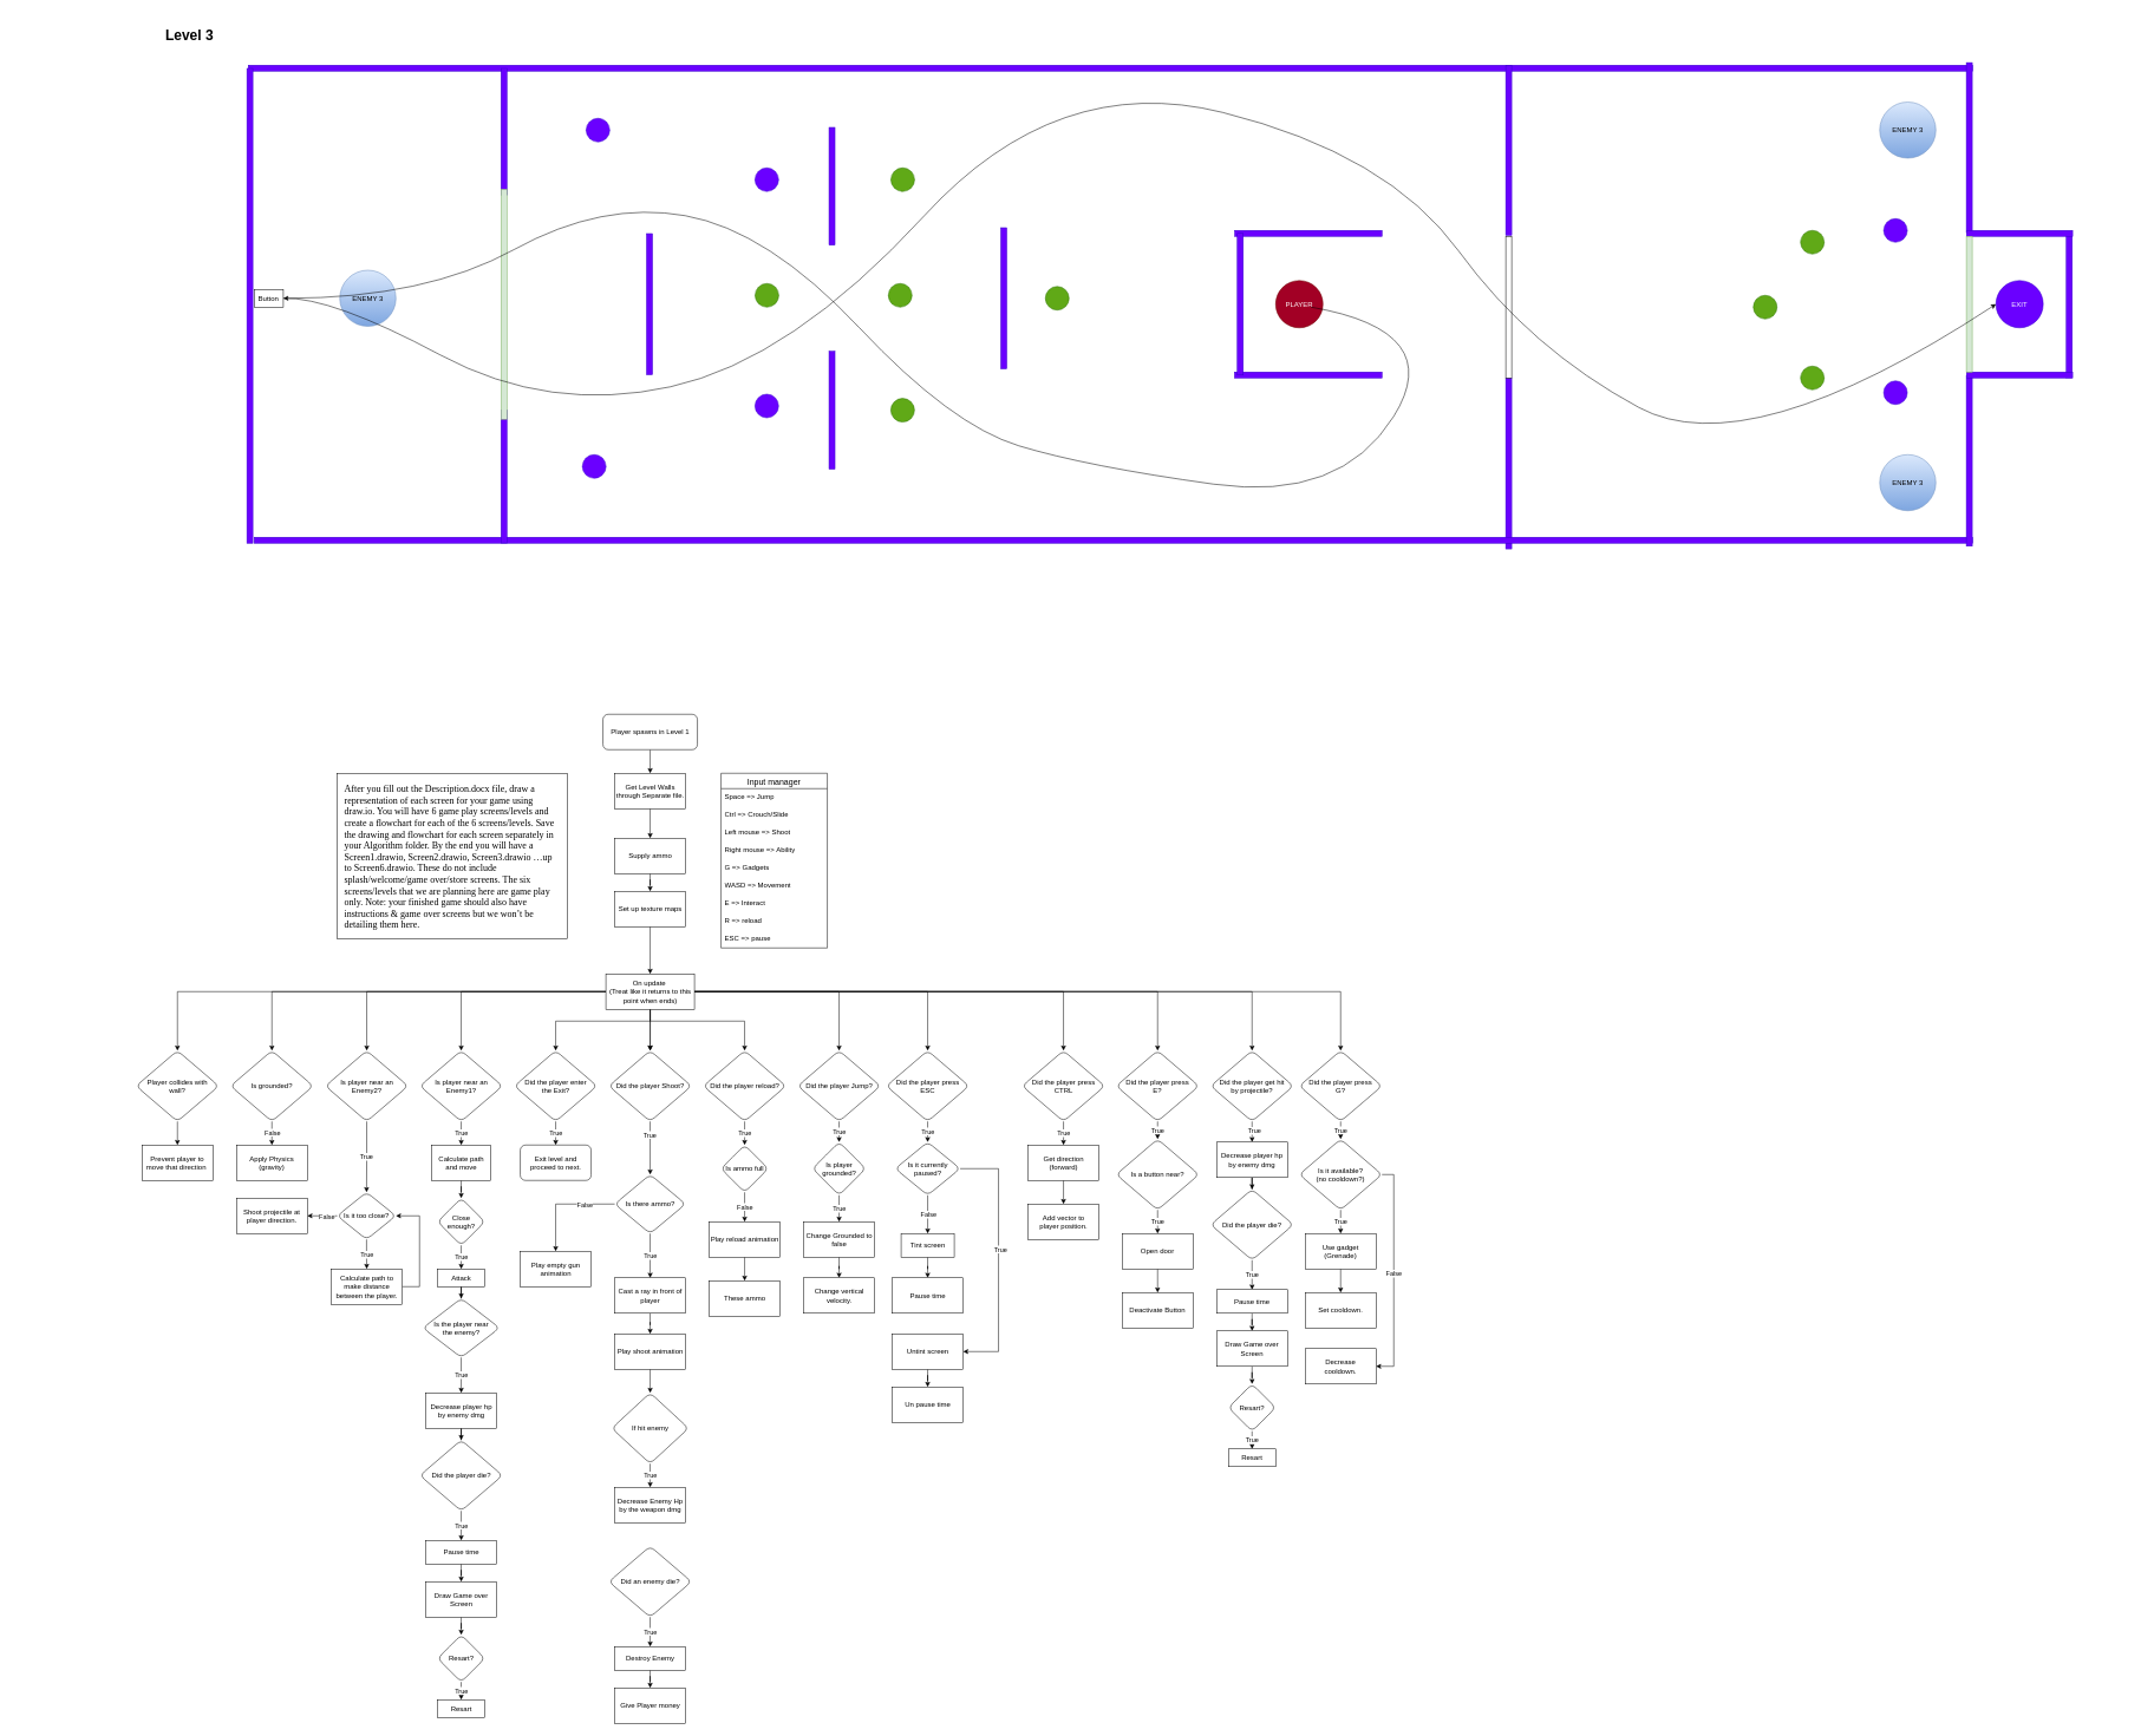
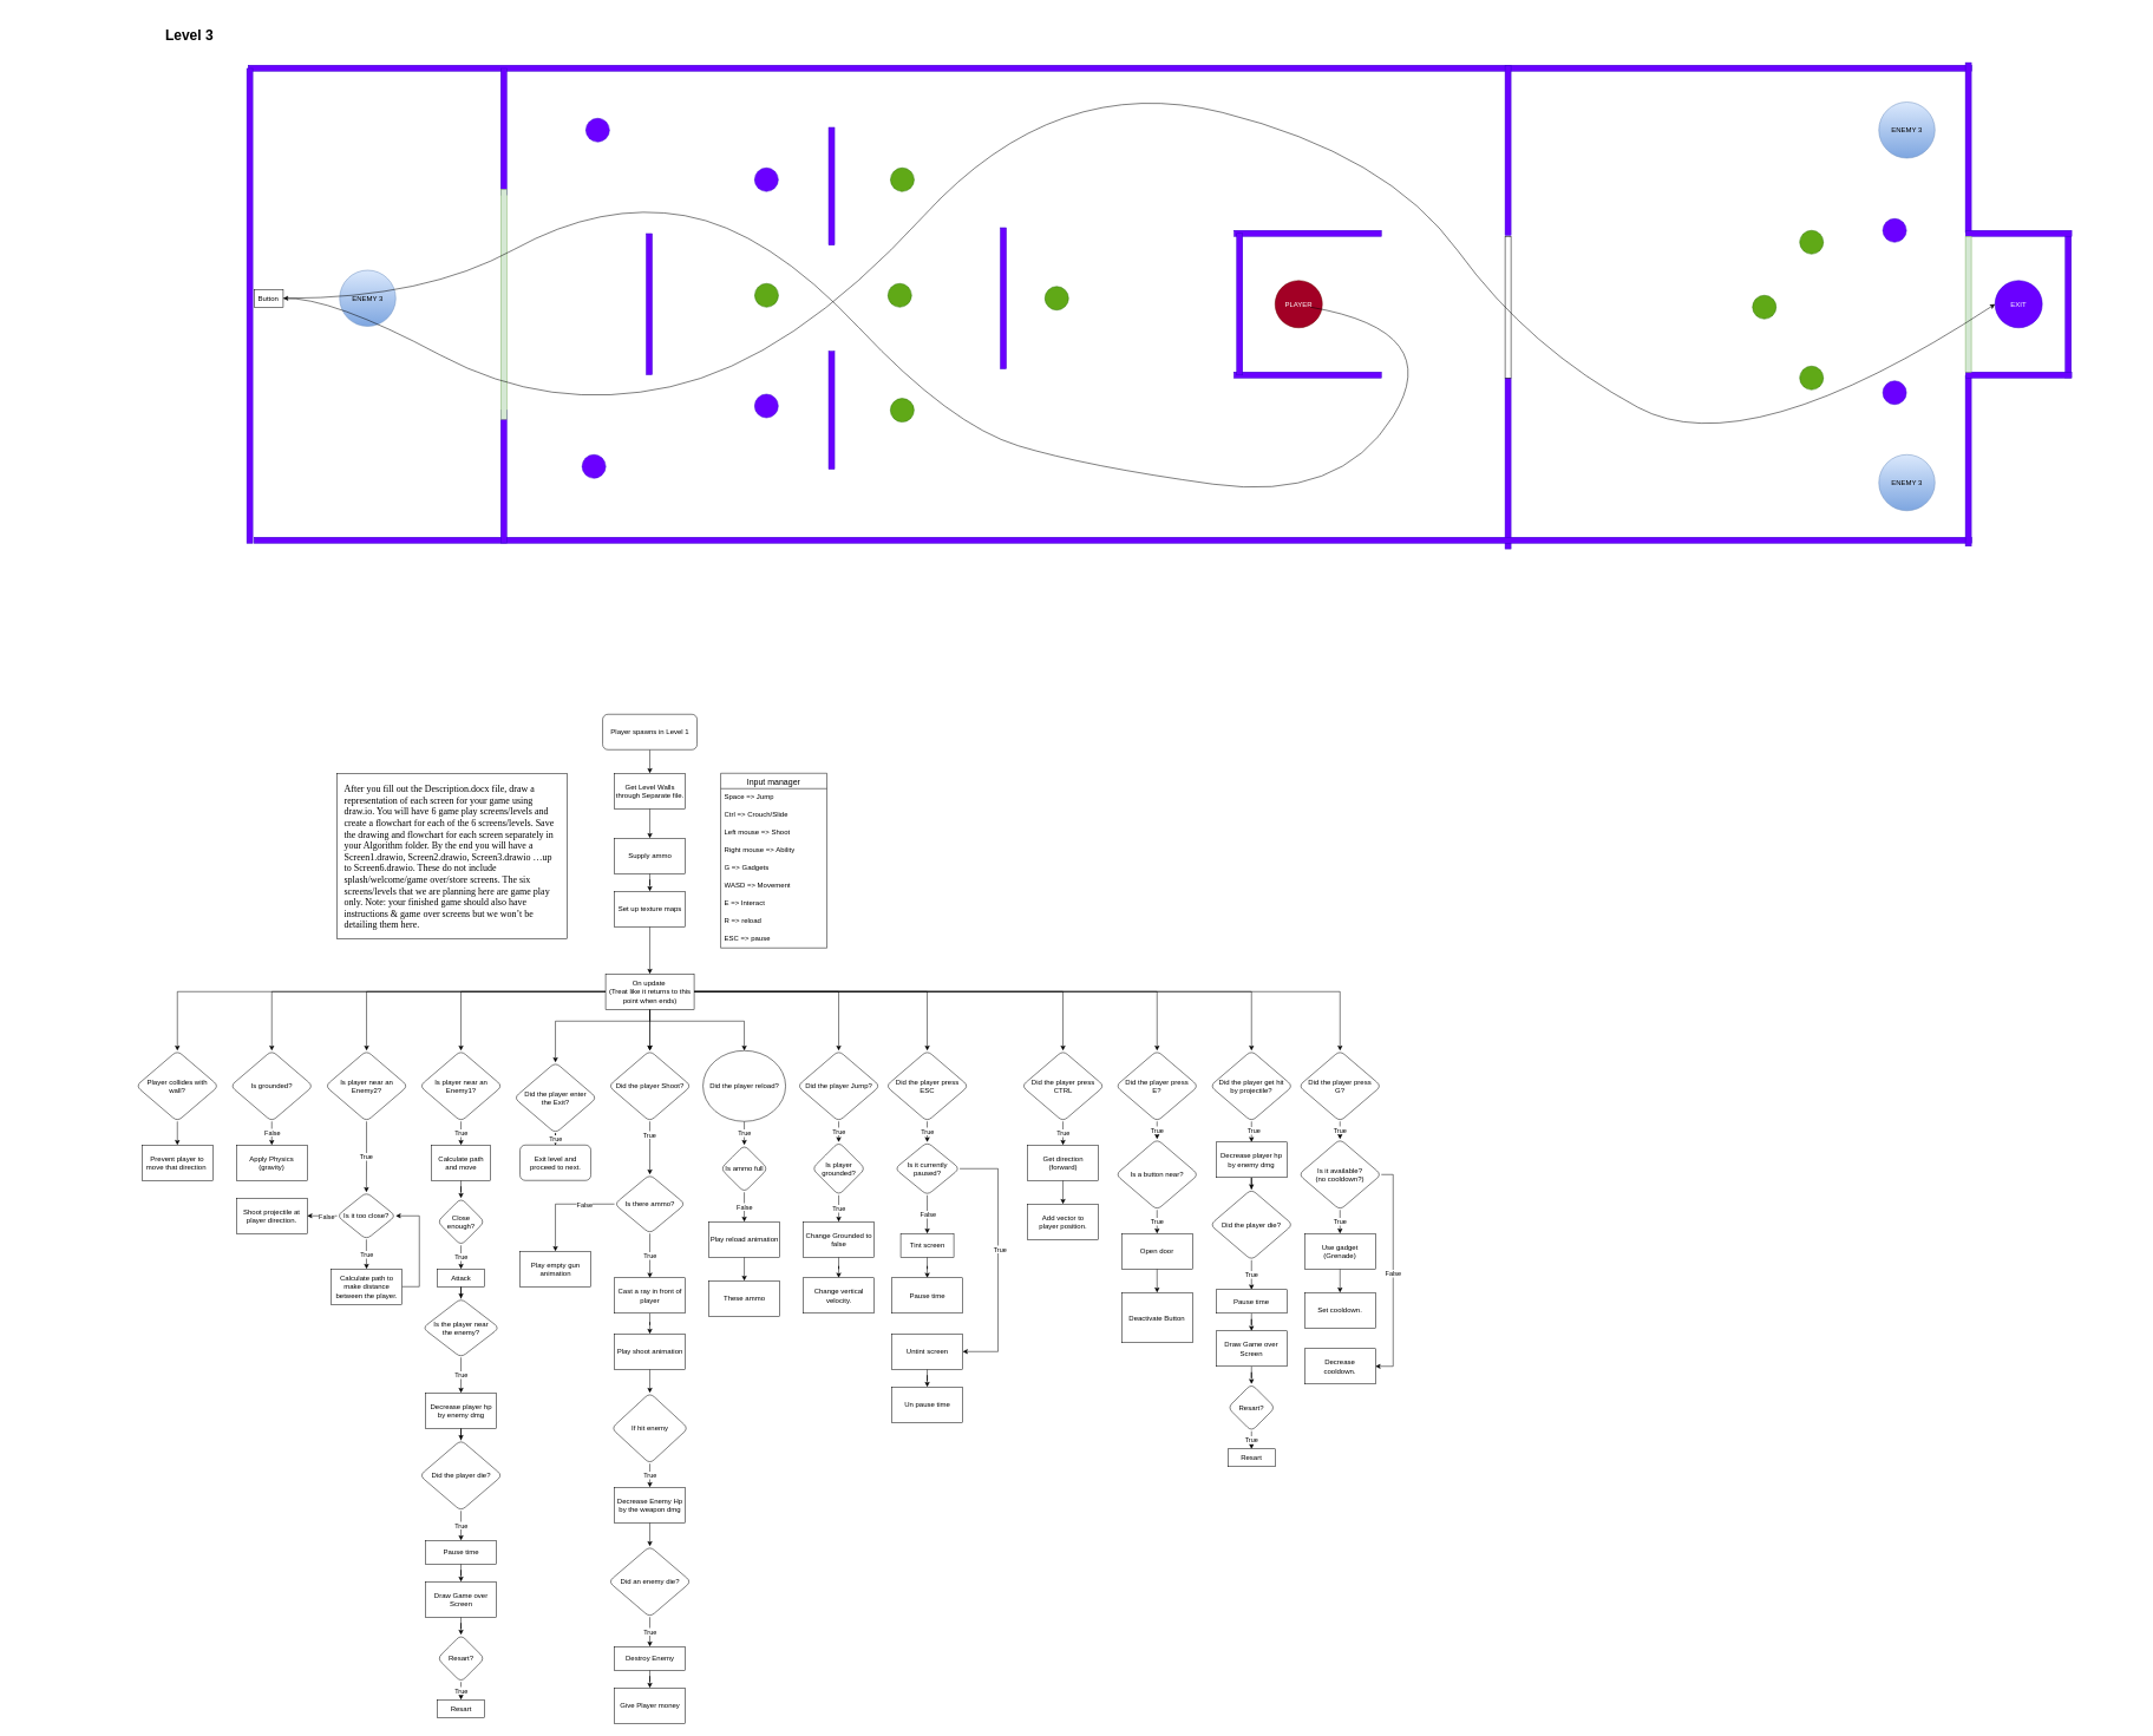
- <mxCell id="44" value="Did the player enter the Exit?" style="rhombus;whiteSpace=wrap;html=1;rounded=1;spacingLeft=10;spacingRight=10;" parent="1" vertex="1"><mxGeometry x="870.64" y="1780" width="140" height="120" as="geometry" /></mxCell>
+ <mxCell id="44" value="Did the player enter the Exit?" style="rhombus;whiteSpace=wrap;html=1;rounded=1;spacingLeft=10;spacingRight=10;" parent="1" vertex="1"><mxGeometry x="870.64" y="1800" width="140" height="120" as="geometry" /></mxCell>
- <mxCell id="69" value="Did the player reload?" style="rhombus;whiteSpace=wrap;html=1;rounded=1;" parent="1" vertex="1"><mxGeometry x="1190.64" y="1780" width="140" height="120" as="geometry" /></mxCell>
+ <mxCell id="69" value="Did the player reload?" style="ellipse;whiteSpace=wrap;html=1;" parent="1" vertex="1"><mxGeometry x="1190.64" y="1780" width="140" height="120" as="geometry" /></mxCell>
- <mxCell id="122" value="Deactivate Button" style="whiteSpace=wrap;html=1;rounded=0;spacingRight=10;spacingLeft=10;" parent="1" vertex="1"><mxGeometry x="1900" y="2190" width="120" height="60" as="geometry" /></mxCell>
+ <mxCell id="122" value="Deactivate Button" style="whiteSpace=wrap;html=1;rounded=0;spacingRight=10;spacingLeft=10;" parent="1" vertex="1"><mxGeometry x="1900" y="2190" width="120" height="85" as="geometry" /></mxCell>
+ <mxCell id="37" value="" style="edgeStyle=orthogonalEdgeStyle;rounded=0;orthogonalLoop=1;jettySize=auto;html=1;" parent="1" source="38" target="47" edge="1"><mxGeometry relative="1" as="geometry" /></mxCell>
